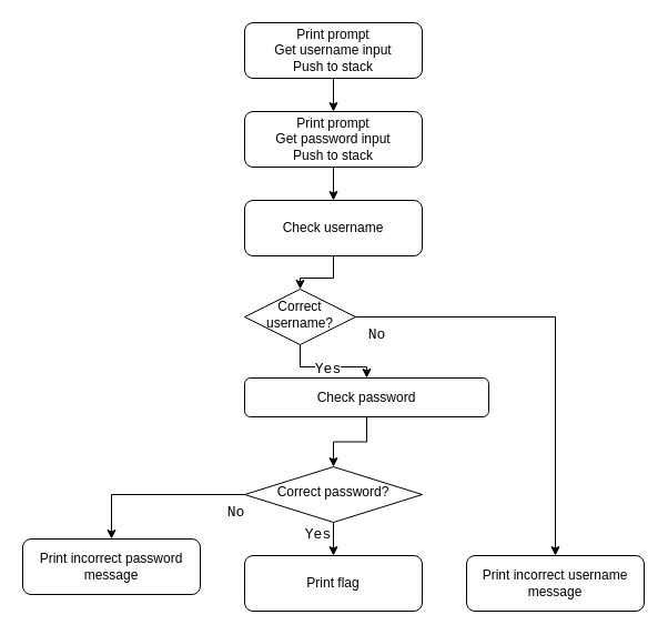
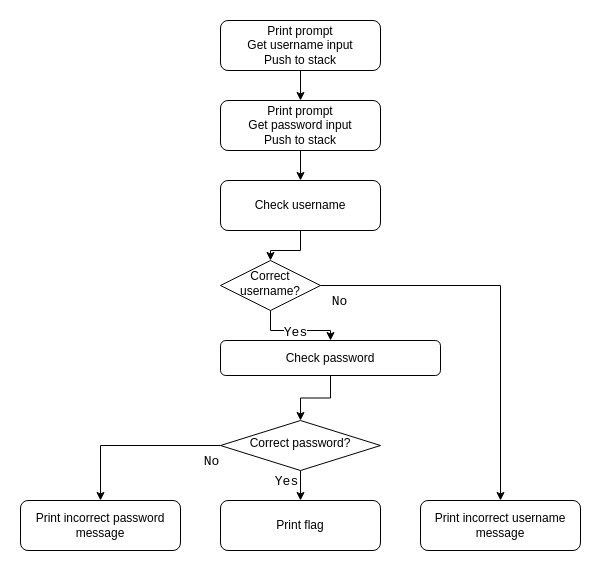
- <mxCell id="22" value="Print incorrect password message" style="rounded=1;whiteSpace=wrap;html=1;fontSize=12;glass=0;strokeWidth=1;shadow=0;" vertex="1" parent="1"><mxGeometry x="20" y="485" width="160" height="50" as="geometry" /></mxCell>
+ <mxCell id="22" value="Print incorrect password message" style="rounded=1;whiteSpace=wrap;html=1;fontSize=12;glass=0;strokeWidth=1;shadow=0;" vertex="1" parent="1"><mxGeometry x="20" y="500" width="160" height="50" as="geometry" /></mxCell>
